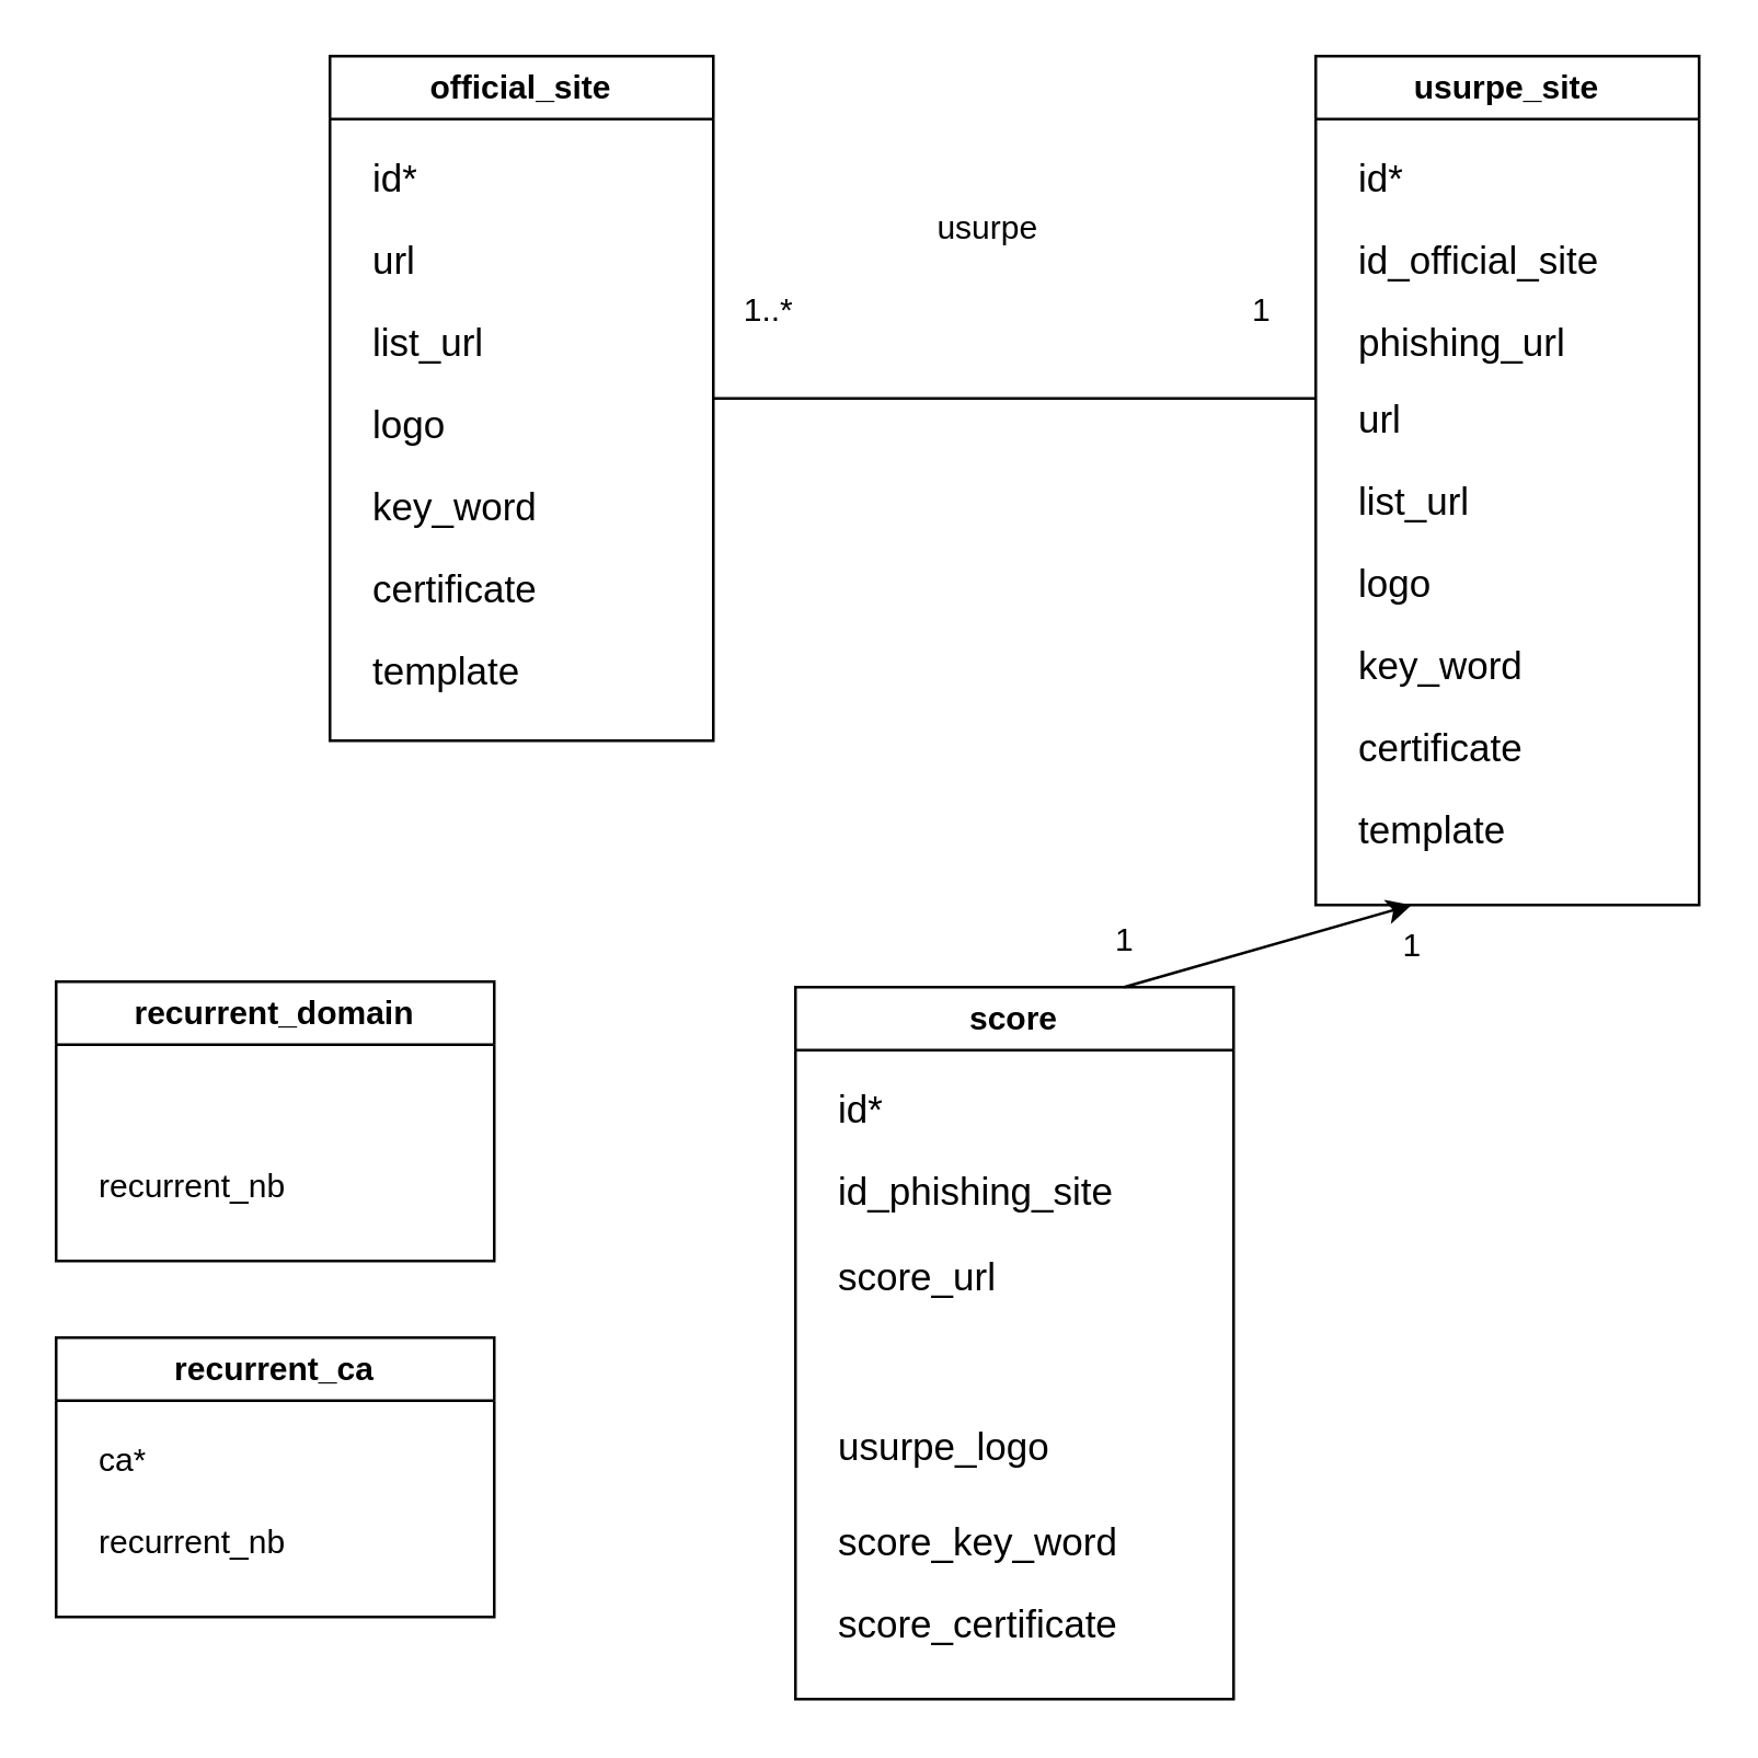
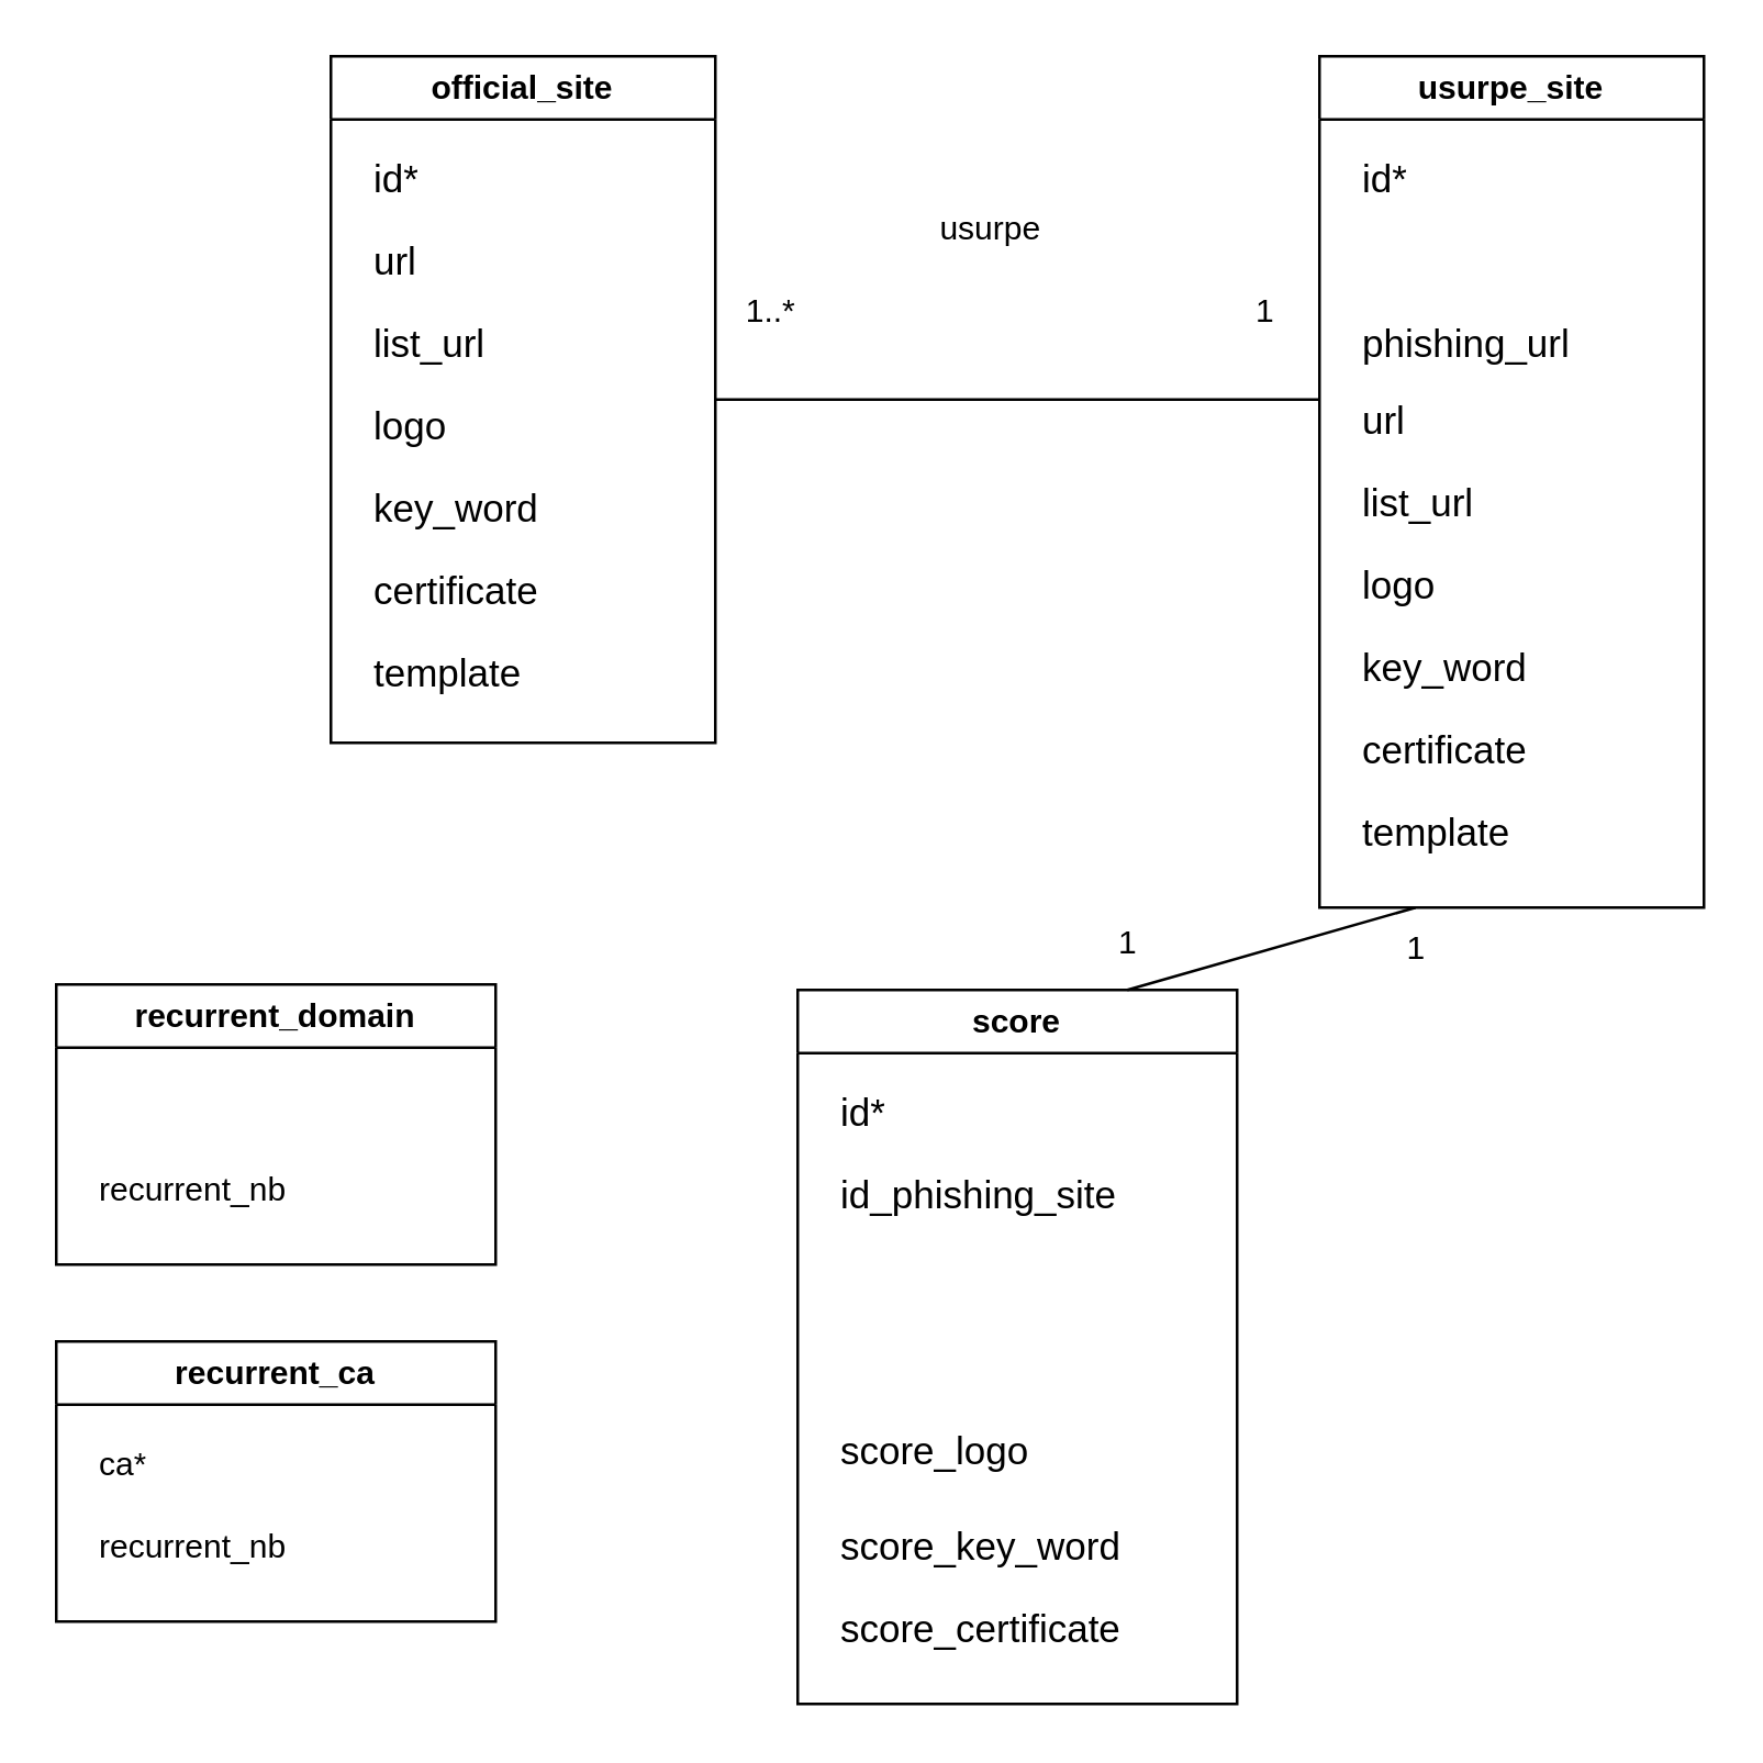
- <mxCell id="17" value="&lt;font style=&quot;font-size: 14px;&quot;&gt;id_official_site&lt;/font&gt;" style="text;strokeColor=none;fillColor=none;align=left;verticalAlign=middle;spacingLeft=4;spacingRight=4;overflow=hidden;points=[[0,0.5],[1,0.5]];portConstraint=eastwest;rotatable=0;whiteSpace=wrap;html=1;" parent="10" vertex="1"><mxGeometry x="10" y="60" width="110" height="30" as="geometry" /></mxCell>
- <mxCell id="30" value="" style="endArrow=classic;html=1;rounded=0;exitX=0.75;exitY=0;exitDx=0;exitDy=0;entryX=0.25;entryY=1;entryDx=0;entryDy=0;" parent="1" source="20" target="10" edge="1"><mxGeometry width="50" height="50" relative="1" as="geometry"><mxPoint x="240" y="310" as="sourcePoint" /><mxPoint x="290" y="260" as="targetPoint" /></mxGeometry></mxCell>
+ <mxCell id="30" value="" style="endArrow=none;html=1;rounded=0;exitX=0.75;exitY=0;exitDx=0;exitDy=0;entryX=0.25;entryY=1;entryDx=0;entryDy=0;" parent="1" source="20" target="10" edge="1"><mxGeometry width="50" height="50" relative="1" as="geometry"><mxPoint x="240" y="310" as="sourcePoint" /><mxPoint x="290" y="260" as="targetPoint" /></mxGeometry></mxCell>
- <mxCell id="22" value="&lt;font style=&quot;font-size: 14px;&quot;&gt;score_url&lt;/font&gt;" style="text;strokeColor=none;fillColor=none;align=left;verticalAlign=middle;spacingLeft=4;spacingRight=4;overflow=hidden;points=[[0,0.5],[1,0.5]];portConstraint=eastwest;rotatable=0;whiteSpace=wrap;html=1;" parent="20" vertex="1"><mxGeometry x="10" y="91" width="110" height="30" as="geometry" /></mxCell>
- <mxCell id="23" value="&lt;font style=&quot;font-size: 14px;&quot;&gt;usurpe_logo&lt;/font&gt;" style="text;strokeColor=none;fillColor=none;align=left;verticalAlign=middle;spacingLeft=4;spacingRight=4;overflow=hidden;points=[[0,0.5],[1,0.5]];portConstraint=eastwest;rotatable=0;whiteSpace=wrap;html=1;" parent="20" vertex="1"><mxGeometry x="10" y="153" width="110" height="30" as="geometry" /></mxCell>
+ <mxCell id="23" value="&lt;font style=&quot;font-size: 14px;&quot;&gt;score_logo&lt;/font&gt;" style="text;strokeColor=none;fillColor=none;align=left;verticalAlign=middle;spacingLeft=4;spacingRight=4;overflow=hidden;points=[[0,0.5],[1,0.5]];portConstraint=eastwest;rotatable=0;whiteSpace=wrap;html=1;" parent="20" vertex="1"><mxGeometry x="10" y="153" width="110" height="30" as="geometry" /></mxCell>
